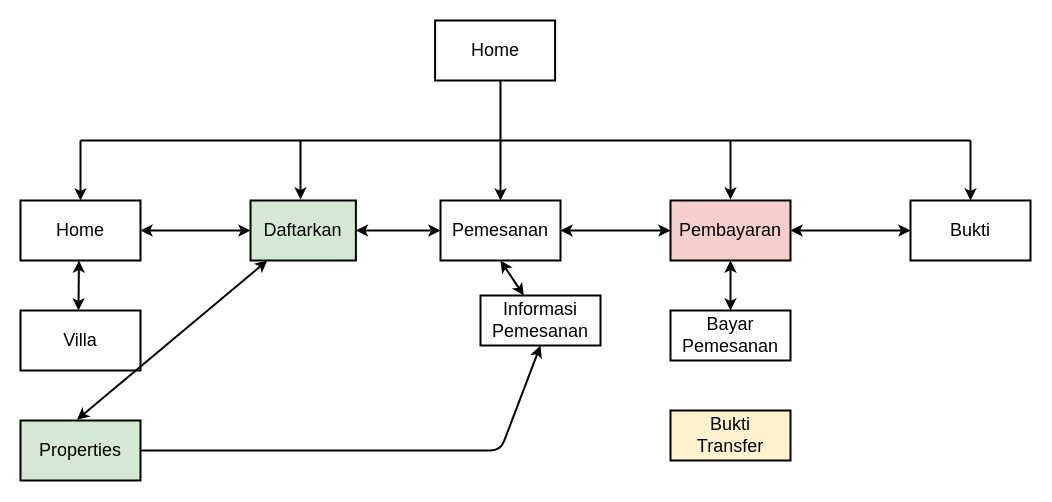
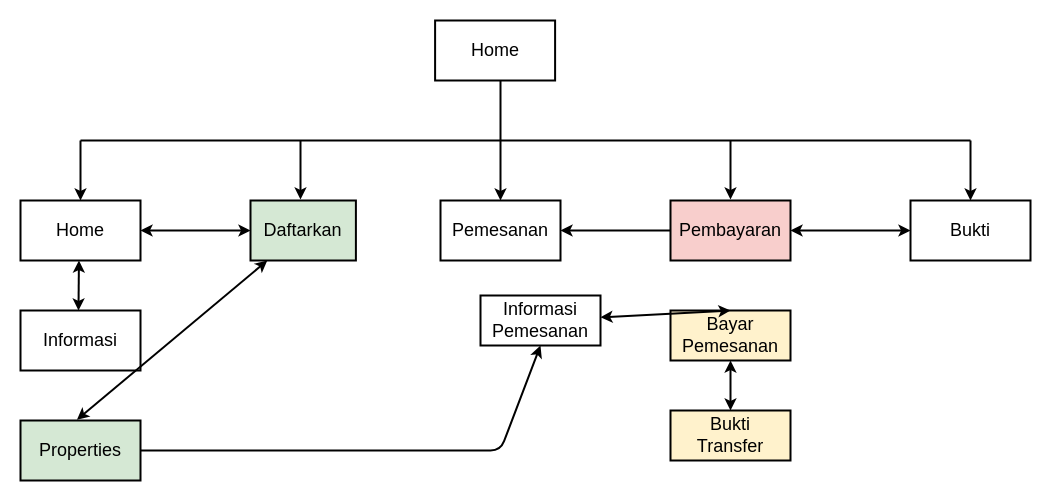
- <mxCell id="28" value="" style="endArrow=classic;startArrow=classic;html=1;strokeWidth=2;entryX=0;entryY=0.5;entryDx=0;entryDy=0;exitX=1;exitY=0.5;exitDx=0;exitDy=0;" edge="1" parent="1" source="3" target="17"><mxGeometry width="50" height="50" relative="1" as="geometry"><mxPoint x="360" y="230" as="sourcePoint" /><mxPoint x="260" y="240" as="targetPoint" /></mxGeometry></mxCell>
- <mxCell id="21" value="" style="endArrow=classic;startArrow=classic;html=1;strokeWidth=2;entryX=0;entryY=0.5;entryDx=0;entryDy=0;exitX=1;exitY=0.5;exitDx=0;exitDy=0;" parent="1" source="17" target="19" edge="1"><mxGeometry width="50" height="50" relative="1" as="geometry"><mxPoint x="610" y="260" as="sourcePoint" /><mxPoint x="660" y="210" as="targetPoint" /><Array as="points"><mxPoint x="620" y="230" /></Array></mxGeometry></mxCell>
+ <mxCell id="21" value="" style="endArrow=none;startArrow=classic;html=1;strokeWidth=2;entryX=0;entryY=0.5;entryDx=0;entryDy=0;exitX=1;exitY=0.5;exitDx=0;exitDy=0;" parent="1" source="17" target="19" edge="1"><mxGeometry width="50" height="50" relative="1" as="geometry"><mxPoint x="610" y="260" as="sourcePoint" /><mxPoint x="660" y="210" as="targetPoint" /><Array as="points"><mxPoint x="620" y="230" /></Array></mxGeometry></mxCell>
- <mxCell id="27" value="" style="endArrow=classic;startArrow=classic;html=1;strokeWidth=2;entryX=0.5;entryY=1;entryDx=0;entryDy=0;" parent="1" source="26" target="17" edge="1"><mxGeometry width="50" height="50" relative="1" as="geometry"><mxPoint x="430" y="340" as="sourcePoint" /><mxPoint x="480" y="290" as="targetPoint" /></mxGeometry></mxCell>
- <mxCell id="23" value="" style="endArrow=classic;startArrow=classic;html=1;strokeWidth=2;entryX=0.5;entryY=1;entryDx=0;entryDy=0;exitX=0.5;exitY=0;exitDx=0;exitDy=0;" parent="1" source="22" target="19" edge="1"><mxGeometry width="50" height="50" relative="1" as="geometry"><mxPoint x="720" y="320" as="sourcePoint" /><mxPoint x="770" y="270" as="targetPoint" /></mxGeometry></mxCell>
+ <mxCell id="23" value="" style="endArrow=classic;startArrow=classic;html=1;strokeWidth=2;exitX=0.5;exitY=0;exitDx=0;exitDy=0;" parent="1" source="22" target="26" edge="1"><mxGeometry width="50" height="50" relative="1" as="geometry"><mxPoint x="720" y="320" as="sourcePoint" /><mxPoint x="770" y="270" as="targetPoint" /></mxGeometry></mxCell>
- <mxCell id="22" value="&lt;font style=&quot;font-size: 18px&quot;&gt;Bayar Pemesanan&lt;/font&gt;" style="rounded=0;whiteSpace=wrap;html=1;strokeWidth=2;" parent="1" vertex="1"><mxGeometry x="670" y="310" width="120" height="50" as="geometry" /></mxCell>
+ <mxCell id="22" value="&lt;font style=&quot;font-size: 18px&quot;&gt;Bayar Pemesanan&lt;/font&gt;" style="rounded=0;whiteSpace=wrap;html=1;strokeWidth=2;fillColor=#fff2cc;" parent="1" vertex="1"><mxGeometry x="670" y="310" width="120" height="50" as="geometry" /></mxCell>
- <mxCell id="12" value="&lt;font style=&quot;font-size: 18px&quot;&gt;Villa&lt;/font&gt;" style="rounded=0;whiteSpace=wrap;html=1;strokeWidth=2;" parent="1" vertex="1"><mxGeometry x="20" y="310" width="120" height="60" as="geometry" /></mxCell>
+ <mxCell id="12" value="&lt;font style=&quot;font-size: 18px&quot;&gt;Informasi&lt;/font&gt;" style="rounded=0;whiteSpace=wrap;html=1;strokeWidth=2;" parent="1" vertex="1"><mxGeometry x="20" y="310" width="120" height="60" as="geometry" /></mxCell>
+ <mxCell id="25" value="" style="endArrow=classic;startArrow=classic;html=1;strokeWidth=2;entryX=0.5;entryY=1;entryDx=0;entryDy=0;exitX=0.5;exitY=0;exitDx=0;exitDy=0;" parent="1" source="24" target="22" edge="1"><mxGeometry width="50" height="50" relative="1" as="geometry"><mxPoint x="740" y="320" as="sourcePoint" /><mxPoint x="740" y="270" as="targetPoint" /></mxGeometry></mxCell>
